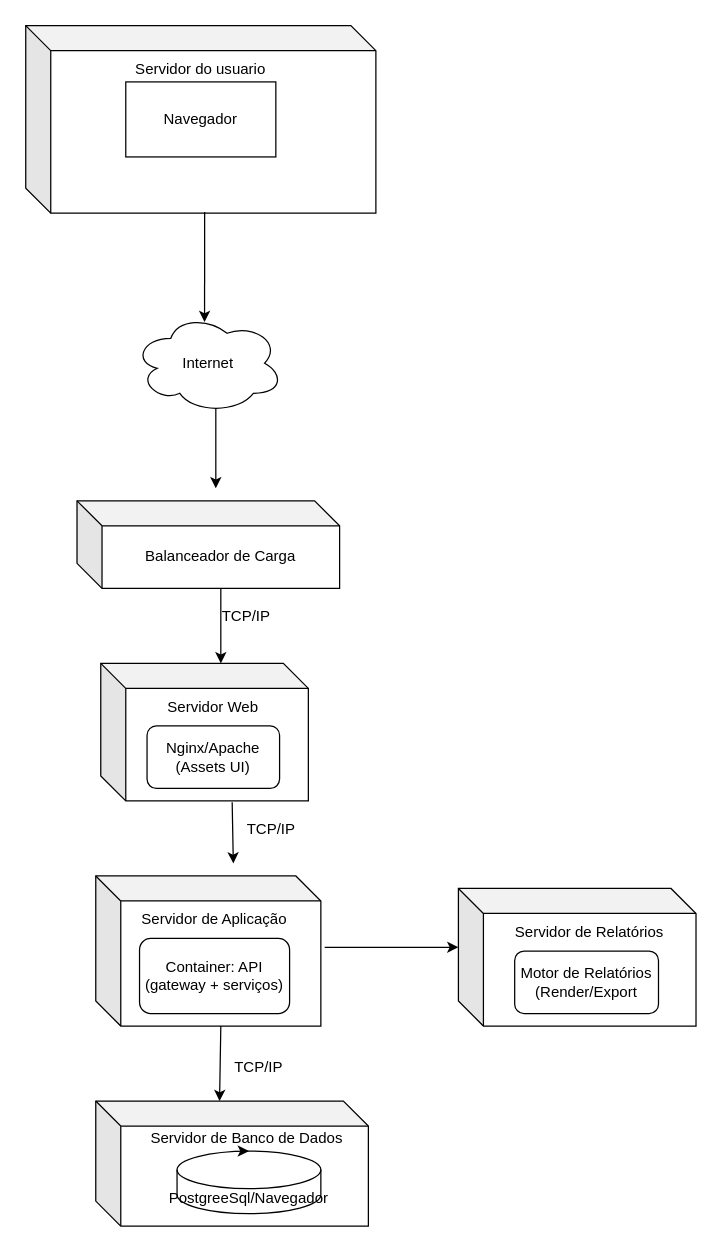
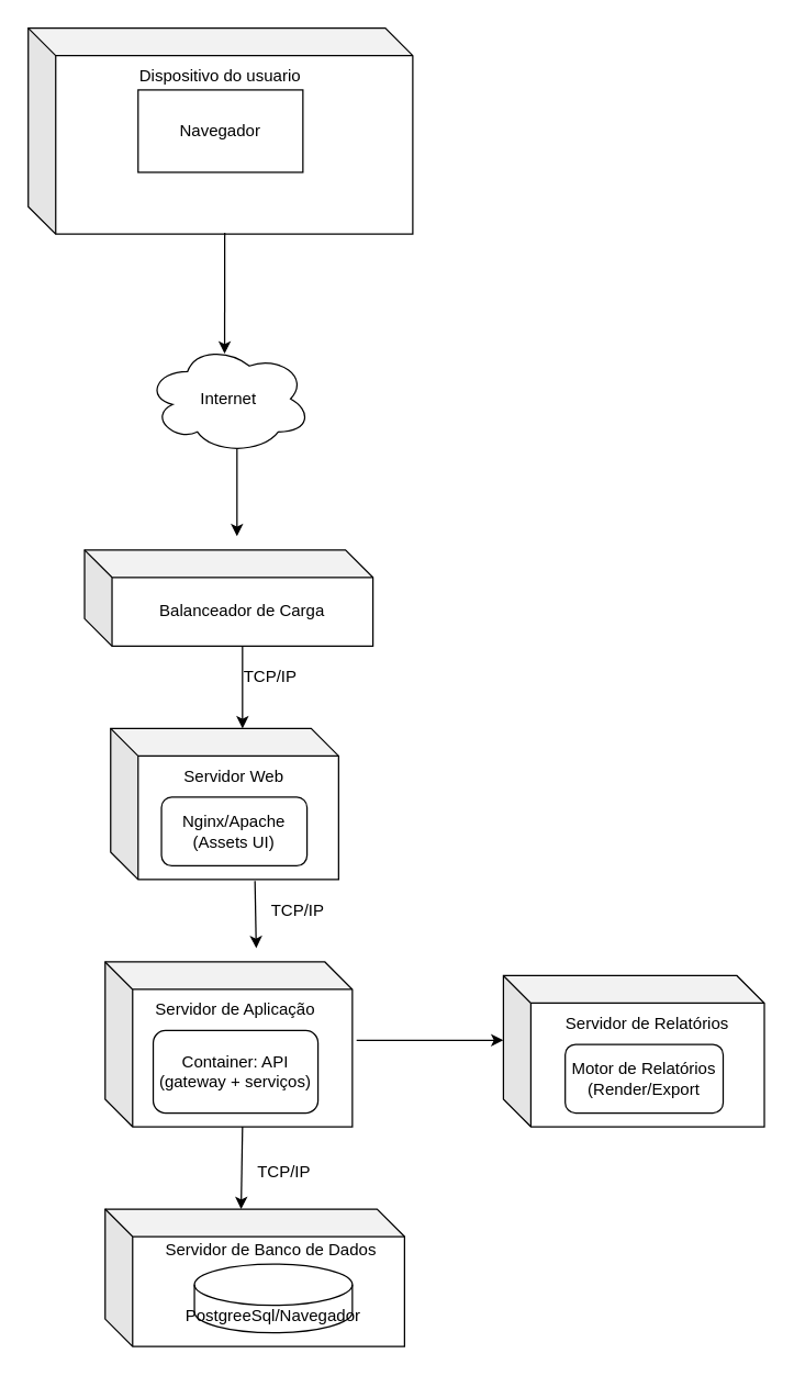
- <mxCell id="3" value="Servidor do usuario" style="text;html=1;align=center;verticalAlign=middle;whiteSpace=wrap;rounded=0;" vertex="1" parent="1"><mxGeometry x="65" y="30" width="190" height="50" as="geometry" /></mxCell>
+ <mxCell id="3" value="Dispositivo do usuario" style="text;html=1;align=center;verticalAlign=middle;whiteSpace=wrap;rounded=0;" vertex="1" parent="1"><mxGeometry x="65" y="30" width="190" height="50" as="geometry" /></mxCell>
- <mxCell id="28" style="edgeStyle=orthogonalEdgeStyle;rounded=0;orthogonalLoop=1;jettySize=auto;html=1;exitX=0.5;exitY=1;exitDx=0;exitDy=0;entryX=0.5;entryY=0;entryDx=0;entryDy=0;entryPerimeter=0;" edge="1" parent="1" source="22" target="23"><mxGeometry relative="1" as="geometry" /></mxCell>
